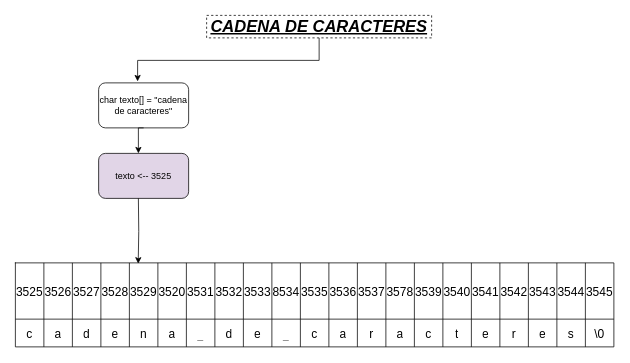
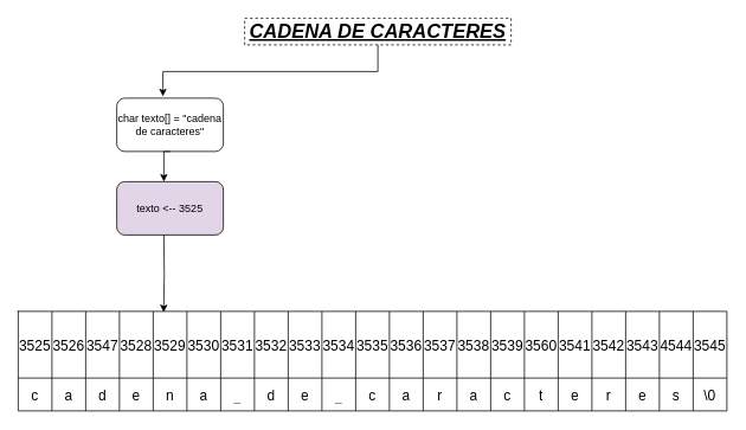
- <mxCell id="12" value="3527" style="shape=partialRectangle;html=1;whiteSpace=wrap;connectable=0;strokeColor=inherit;overflow=hidden;fillColor=none;top=0;left=0;bottom=0;right=0;pointerEvents=1;fontSize=16;" vertex="1" parent="9"><mxGeometry x="76" width="38" height="75" as="geometry"><mxRectangle width="38" height="75" as="alternateBounds" /></mxGeometry></mxCell>
+ <mxCell id="12" value="3547" style="shape=partialRectangle;html=1;whiteSpace=wrap;connectable=0;strokeColor=inherit;overflow=hidden;fillColor=none;top=0;left=0;bottom=0;right=0;pointerEvents=1;fontSize=16;" vertex="1" parent="9"><mxGeometry x="76" width="38" height="75" as="geometry"><mxRectangle width="38" height="75" as="alternateBounds" /></mxGeometry></mxCell>
- <mxCell id="15" value="3520" style="shape=partialRectangle;html=1;whiteSpace=wrap;connectable=0;strokeColor=inherit;overflow=hidden;fillColor=none;top=0;left=0;bottom=0;right=0;pointerEvents=1;fontSize=16;" vertex="1" parent="9"><mxGeometry x="190" width="38" height="75" as="geometry"><mxRectangle width="38" height="75" as="alternateBounds" /></mxGeometry></mxCell>
+ <mxCell id="15" value="3530" style="shape=partialRectangle;html=1;whiteSpace=wrap;connectable=0;strokeColor=inherit;overflow=hidden;fillColor=none;top=0;left=0;bottom=0;right=0;pointerEvents=1;fontSize=16;" vertex="1" parent="9"><mxGeometry x="190" width="38" height="75" as="geometry"><mxRectangle width="38" height="75" as="alternateBounds" /></mxGeometry></mxCell>
- <mxCell id="19" value="8534" style="shape=partialRectangle;html=1;whiteSpace=wrap;connectable=0;strokeColor=inherit;overflow=hidden;fillColor=none;top=0;left=0;bottom=0;right=0;pointerEvents=1;fontSize=16;" vertex="1" parent="9"><mxGeometry x="342" width="38" height="75" as="geometry"><mxRectangle width="38" height="75" as="alternateBounds" /></mxGeometry></mxCell>
+ <mxCell id="19" value="3534" style="shape=partialRectangle;html=1;whiteSpace=wrap;connectable=0;strokeColor=inherit;overflow=hidden;fillColor=none;top=0;left=0;bottom=0;right=0;pointerEvents=1;fontSize=16;" vertex="1" parent="9"><mxGeometry x="342" width="38" height="75" as="geometry"><mxRectangle width="38" height="75" as="alternateBounds" /></mxGeometry></mxCell>
- <mxCell id="23" value="3578" style="shape=partialRectangle;html=1;whiteSpace=wrap;connectable=0;strokeColor=inherit;overflow=hidden;fillColor=none;top=0;left=0;bottom=0;right=0;pointerEvents=1;fontSize=16;" vertex="1" parent="9"><mxGeometry x="494" width="38" height="75" as="geometry"><mxRectangle width="38" height="75" as="alternateBounds" /></mxGeometry></mxCell>
+ <mxCell id="23" value="3538" style="shape=partialRectangle;html=1;whiteSpace=wrap;connectable=0;strokeColor=inherit;overflow=hidden;fillColor=none;top=0;left=0;bottom=0;right=0;pointerEvents=1;fontSize=16;" vertex="1" parent="9"><mxGeometry x="494" width="38" height="75" as="geometry"><mxRectangle width="38" height="75" as="alternateBounds" /></mxGeometry></mxCell>
- <mxCell id="25" value="3540" style="shape=partialRectangle;html=1;whiteSpace=wrap;connectable=0;strokeColor=inherit;overflow=hidden;fillColor=none;top=0;left=0;bottom=0;right=0;pointerEvents=1;fontSize=16;" vertex="1" parent="9"><mxGeometry x="570" width="38" height="75" as="geometry"><mxRectangle width="38" height="75" as="alternateBounds" /></mxGeometry></mxCell>
+ <mxCell id="25" value="3560" style="shape=partialRectangle;html=1;whiteSpace=wrap;connectable=0;strokeColor=inherit;overflow=hidden;fillColor=none;top=0;left=0;bottom=0;right=0;pointerEvents=1;fontSize=16;" vertex="1" parent="9"><mxGeometry x="570" width="38" height="75" as="geometry"><mxRectangle width="38" height="75" as="alternateBounds" /></mxGeometry></mxCell>
- <mxCell id="29" value="3544" style="shape=partialRectangle;html=1;whiteSpace=wrap;connectable=0;strokeColor=inherit;overflow=hidden;fillColor=none;top=0;left=0;bottom=0;right=0;pointerEvents=1;fontSize=16;" vertex="1" parent="9"><mxGeometry x="722" width="38" height="75" as="geometry"><mxRectangle width="38" height="75" as="alternateBounds" /></mxGeometry></mxCell>
+ <mxCell id="29" value="4544" style="shape=partialRectangle;html=1;whiteSpace=wrap;connectable=0;strokeColor=inherit;overflow=hidden;fillColor=none;top=0;left=0;bottom=0;right=0;pointerEvents=1;fontSize=16;" vertex="1" parent="9"><mxGeometry x="722" width="38" height="75" as="geometry"><mxRectangle width="38" height="75" as="alternateBounds" /></mxGeometry></mxCell>
